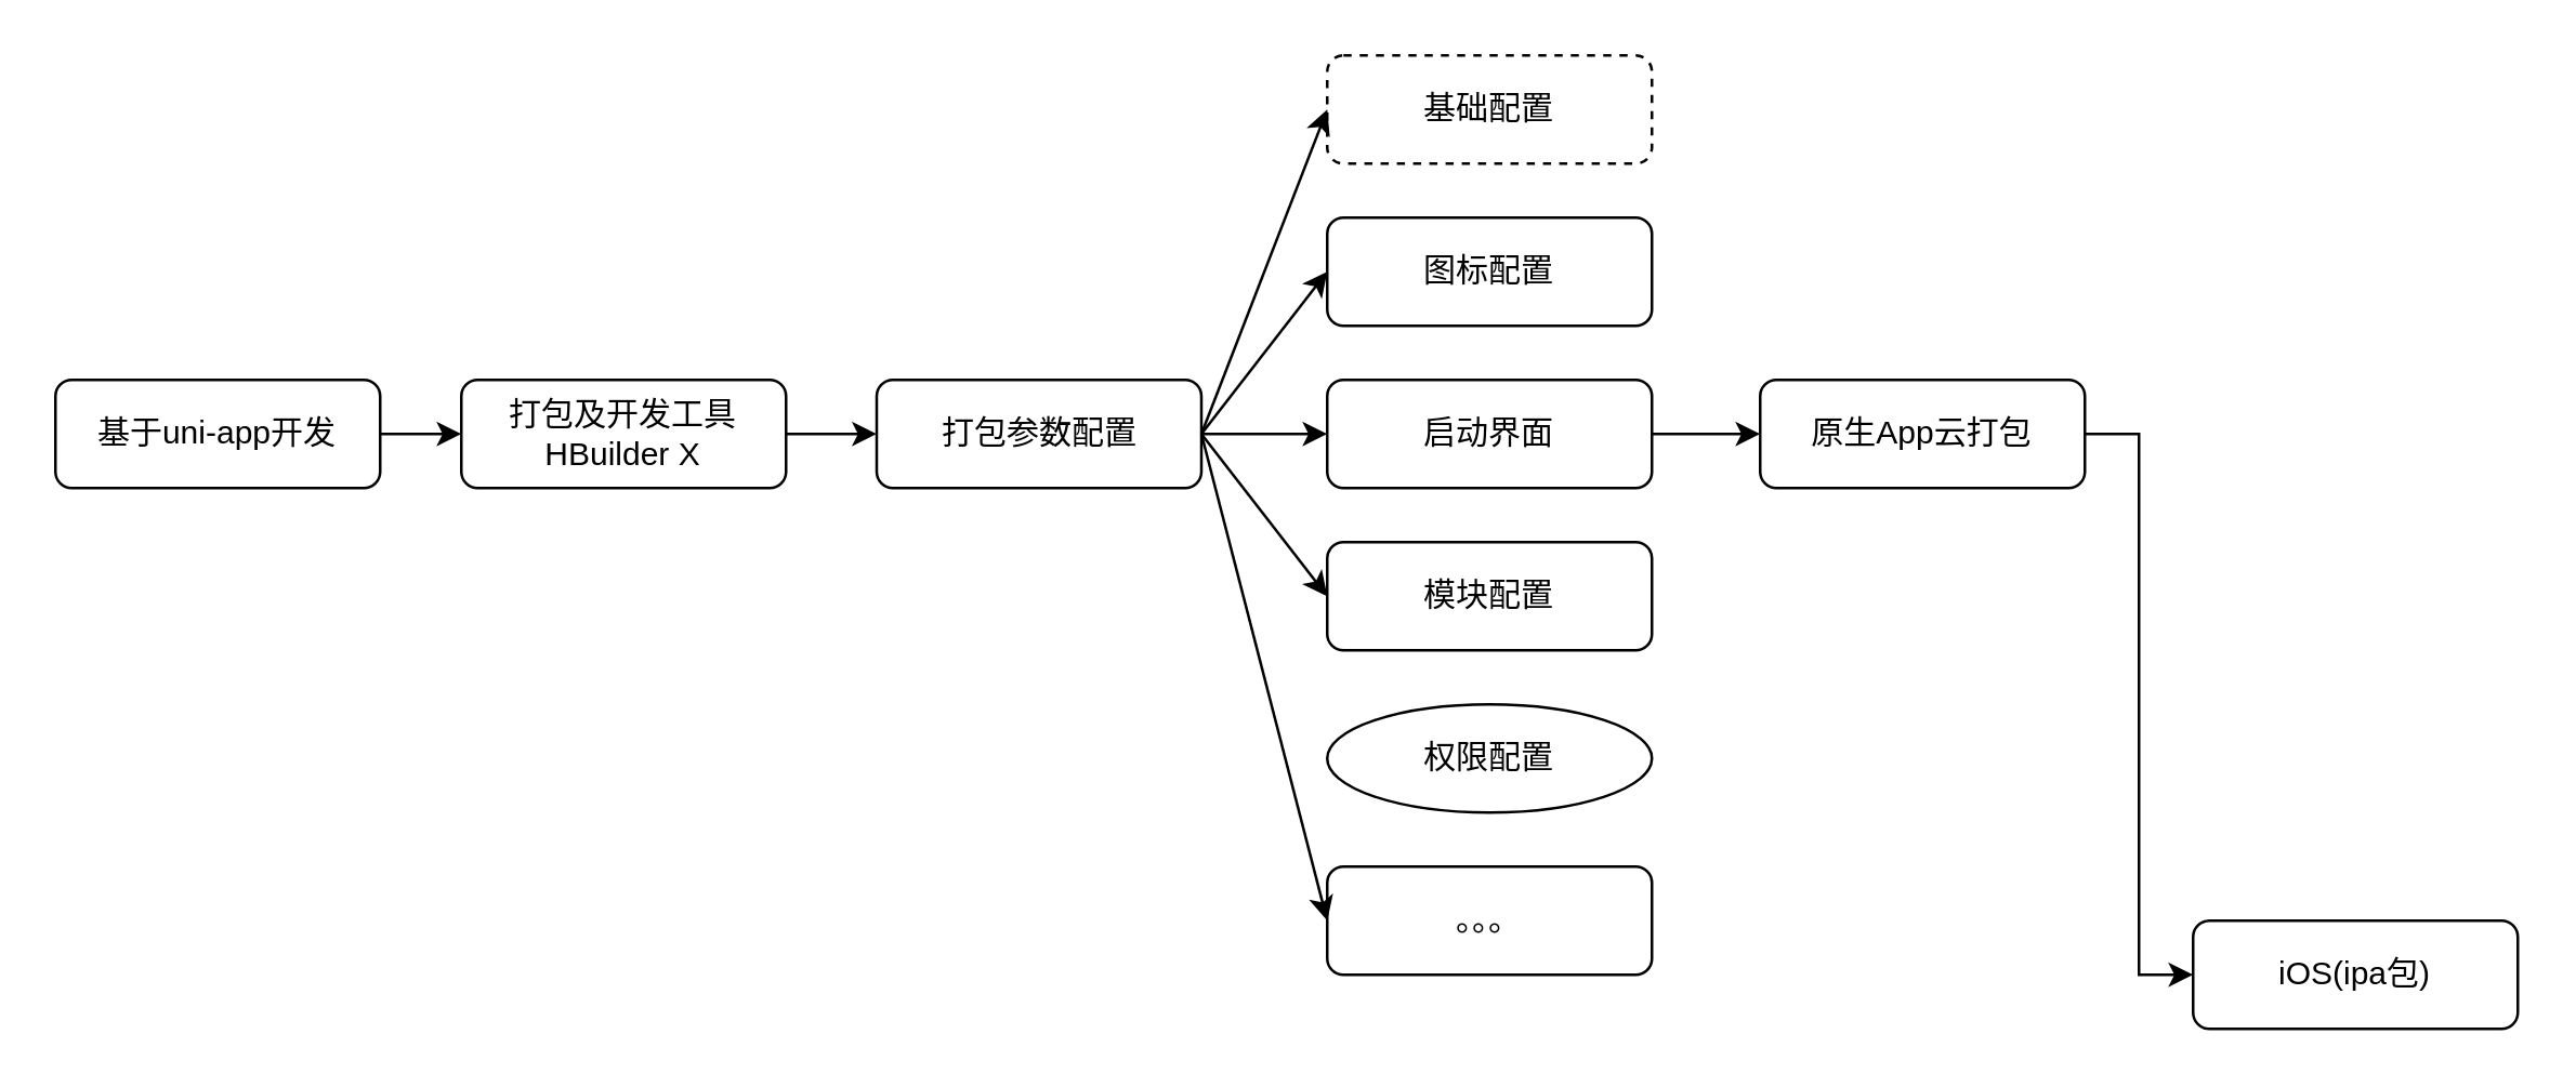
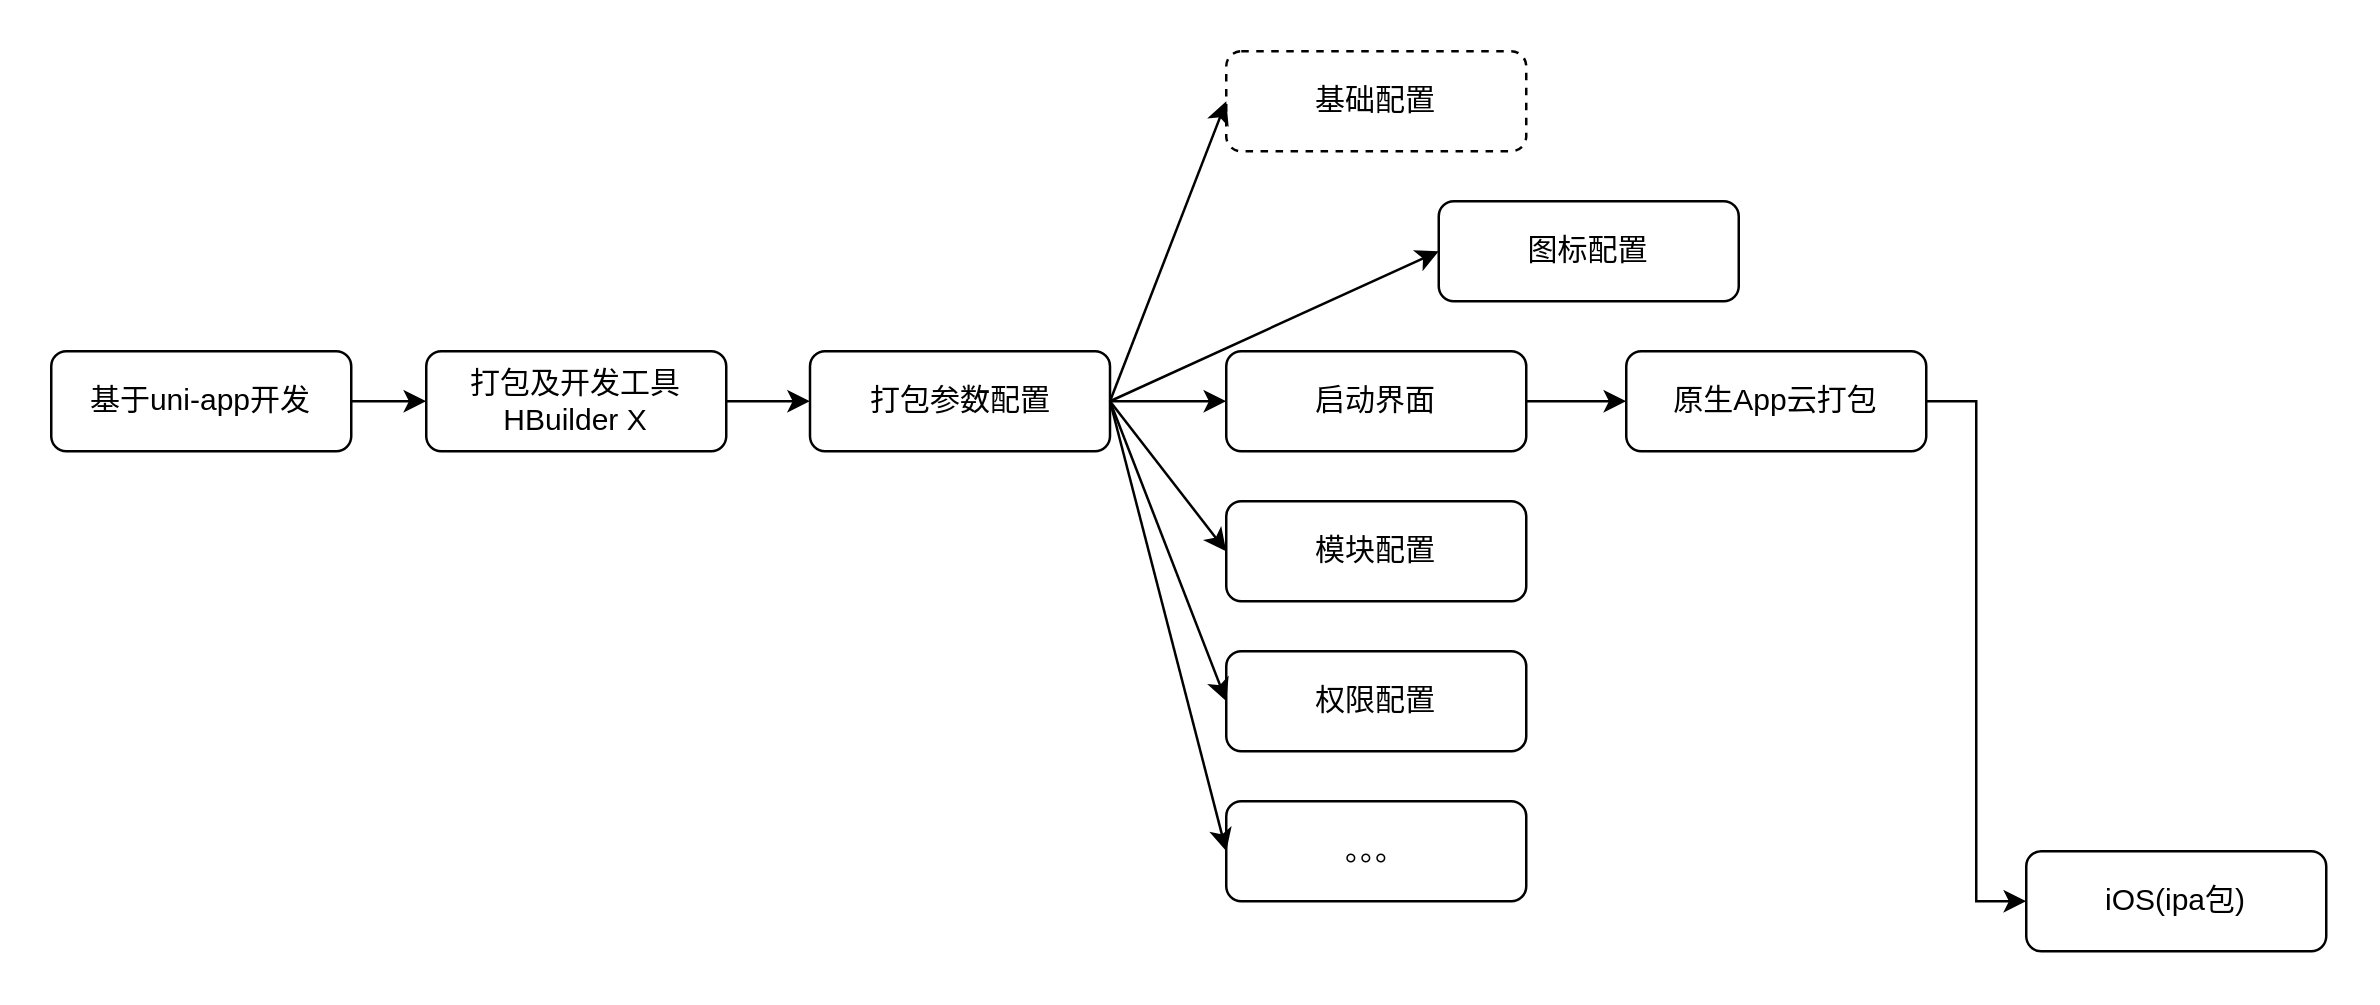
- <mxCell id="8" value="&lt;font style=&quot;vertical-align: inherit&quot;&gt;&lt;font style=&quot;vertical-align: inherit&quot;&gt;&lt;font style=&quot;vertical-align: inherit&quot;&gt;&lt;font style=&quot;vertical-align: inherit&quot;&gt;图标配置&lt;/font&gt;&lt;/font&gt;&lt;/font&gt;&lt;/font&gt;" style="whiteSpace=wrap;html=1;rounded=1;" parent="1" vertex="1"><mxGeometry x="490" y="80" width="120" height="40" as="geometry" /></mxCell>
+ <mxCell id="8" value="&lt;font style=&quot;vertical-align: inherit&quot;&gt;&lt;font style=&quot;vertical-align: inherit&quot;&gt;&lt;font style=&quot;vertical-align: inherit&quot;&gt;&lt;font style=&quot;vertical-align: inherit&quot;&gt;图标配置&lt;/font&gt;&lt;/font&gt;&lt;/font&gt;&lt;/font&gt;" style="whiteSpace=wrap;html=1;rounded=1;" parent="1" vertex="1"><mxGeometry x="575" y="80" width="120" height="40" as="geometry" /></mxCell>
+ <mxCell id="17" value="" style="endArrow=classic;html=1;exitX=1;exitY=0.5;exitDx=0;exitDy=0;entryX=0;entryY=0.5;entryDx=0;entryDy=0;" parent="1" source="6" target="9" edge="1"><mxGeometry width="50" height="50" relative="1" as="geometry"><mxPoint x="483.5" y="200" as="sourcePoint" /><mxPoint x="530" y="80" as="targetPoint" /></mxGeometry></mxCell>
- <mxCell id="9" value="&lt;font style=&quot;vertical-align: inherit&quot;&gt;&lt;font style=&quot;vertical-align: inherit&quot;&gt;权限配置&lt;/font&gt;&lt;/font&gt;" style="ellipse;whiteSpace=wrap;html=1;" parent="1" vertex="1"><mxGeometry x="490" y="260" width="120" height="40" as="geometry" /></mxCell>
+ <mxCell id="9" value="&lt;font style=&quot;vertical-align: inherit&quot;&gt;&lt;font style=&quot;vertical-align: inherit&quot;&gt;权限配置&lt;/font&gt;&lt;/font&gt;" style="whiteSpace=wrap;html=1;rounded=1;" parent="1" vertex="1"><mxGeometry x="490" y="260" width="120" height="40" as="geometry" /></mxCell>
